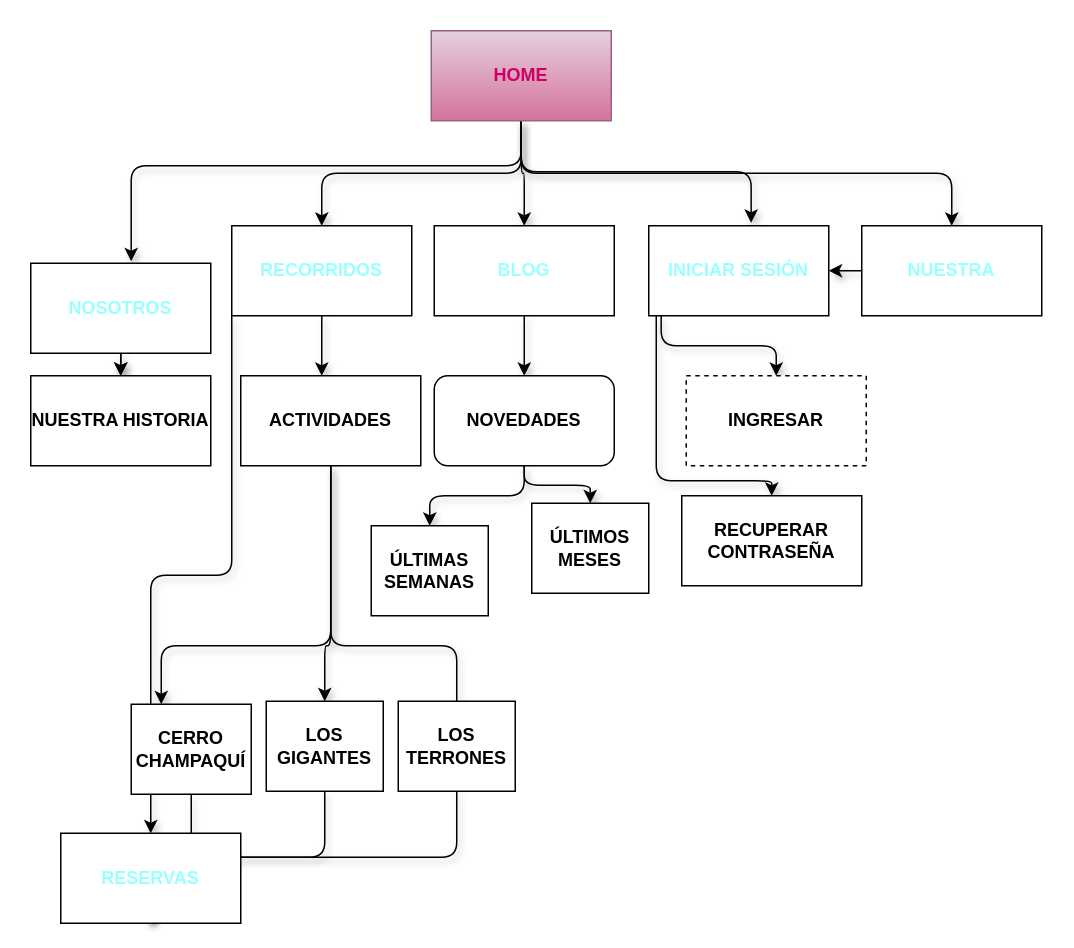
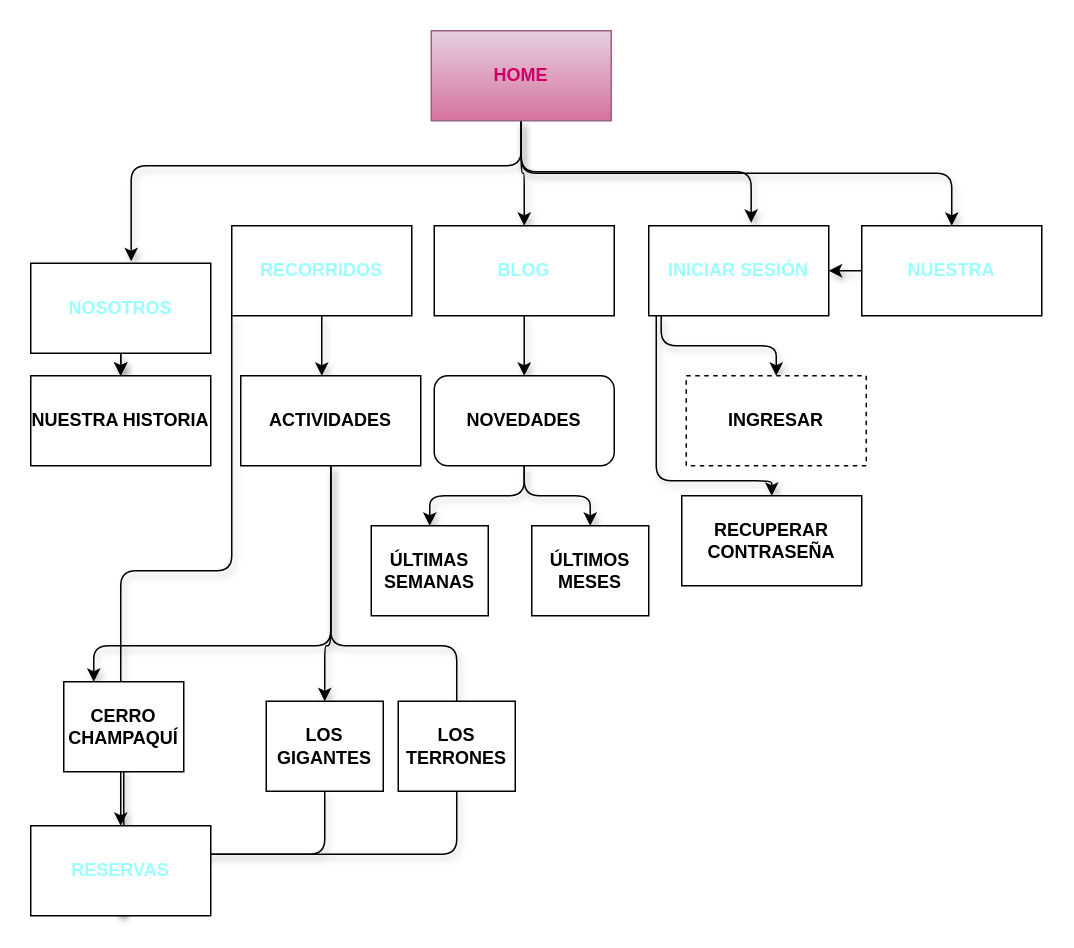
- <mxCell id="3" style="edgeStyle=elbowEdgeStyle;elbow=vertical;html=1;shadow=1;entryX=0.5;entryY=0;entryDx=0;entryDy=0;" edge="1" parent="1" source="7" target="13"><mxGeometry relative="1" as="geometry"><mxPoint x="217" y="140" as="targetPoint" /></mxGeometry></mxCell>
- <mxCell id="36" value="ÚLTIMOS MESES" style="whiteSpace=wrap;html=1;fontStyle=1" vertex="1" parent="1"><mxGeometry x="354" y="335" width="78" height="60" as="geometry" /></mxCell>
+ <mxCell id="36" value="ÚLTIMOS MESES" style="whiteSpace=wrap;html=1;fontStyle=1" vertex="1" parent="1"><mxGeometry x="354" y="350" width="78" height="60" as="geometry" /></mxCell>
- <mxCell id="27" value="CERRO CHAMPAQUÍ" style="whiteSpace=wrap;html=1;fontStyle=1" vertex="1" parent="1"><mxGeometry x="87" y="469" width="80" height="60" as="geometry" /></mxCell>
+ <mxCell id="27" value="CERRO CHAMPAQUÍ" style="whiteSpace=wrap;html=1;fontStyle=1" vertex="1" parent="1"><mxGeometry x="42" y="454" width="80" height="60" as="geometry" /></mxCell>
- <mxCell id="37" value="&lt;font color=&quot;#99ffff&quot;&gt;RESERVAS&lt;/font&gt;" style="whiteSpace=wrap;html=1;fontStyle=1" vertex="1" parent="1"><mxGeometry x="40" y="555" width="120" height="60" as="geometry" /></mxCell>
+ <mxCell id="37" value="&lt;font color=&quot;#99ffff&quot;&gt;RESERVAS&lt;/font&gt;" style="whiteSpace=wrap;html=1;fontStyle=1" vertex="1" parent="1"><mxGeometry x="20" y="550" width="120" height="60" as="geometry" /></mxCell>
